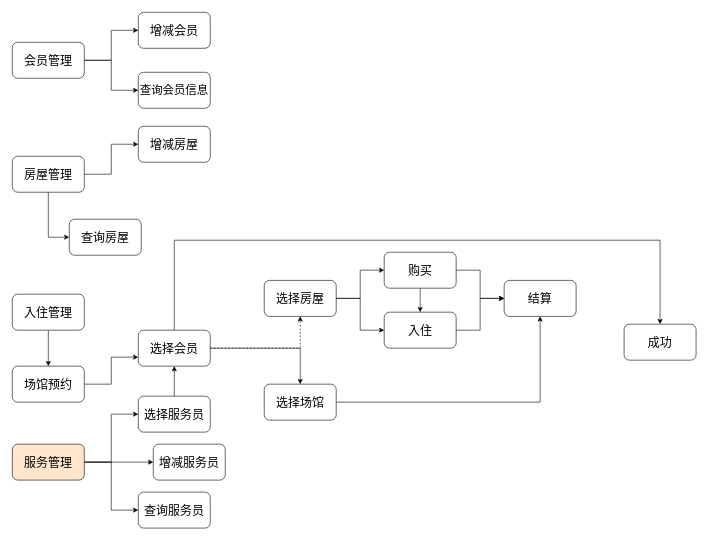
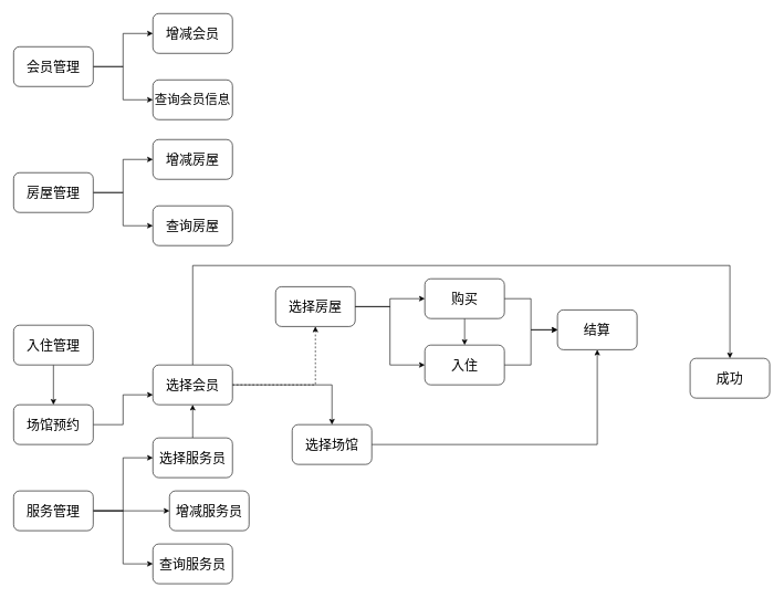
- <mxCell id="30" value="查询房屋" style="rounded=1;whiteSpace=wrap;html=1;fontSize=20;" vertex="1" parent="1"><mxGeometry x="115" y="365" width="120" height="60" as="geometry" /></mxCell>
+ <mxCell id="30" value="查询房屋" style="rounded=1;whiteSpace=wrap;html=1;fontSize=20;" vertex="1" parent="1"><mxGeometry x="230" y="310" width="120" height="60" as="geometry" /></mxCell>
- <mxCell id="20" value="选择房屋" style="rounded=1;whiteSpace=wrap;html=1;fontSize=20;" vertex="1" parent="1"><mxGeometry x="440" y="467" width="120" height="60" as="geometry" /></mxCell>
+ <mxCell id="20" value="选择房屋" style="rounded=1;whiteSpace=wrap;html=1;fontSize=20;" vertex="1" parent="1"><mxGeometry x="415" y="432" width="120" height="60" as="geometry" /></mxCell>
- <mxCell id="15" value="服务管理" style="rounded=1;whiteSpace=wrap;html=1;fontSize=20;fillColor=#ffe6cc;" vertex="1" parent="1"><mxGeometry x="20" y="740" width="120" height="60" as="geometry" /></mxCell>
+ <mxCell id="15" value="服务管理" style="rounded=1;whiteSpace=wrap;html=1;fontSize=20;" vertex="1" parent="1"><mxGeometry x="20" y="740" width="120" height="60" as="geometry" /></mxCell>
